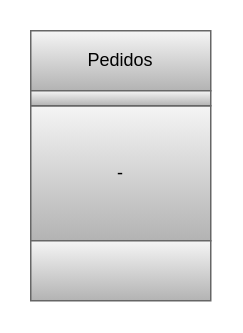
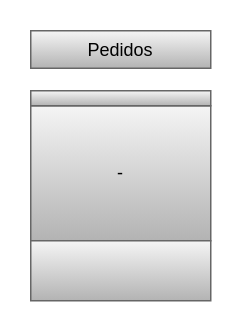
- <mxCell id="2" value="&lt;font color=&quot;#000000&quot;&gt;Pedidos&lt;/font&gt;" style="rounded=0;whiteSpace=wrap;html=1;labelBackgroundColor=none;fillColor=#f5f5f5;gradientColor=#b3b3b3;strokeColor=#666666;" vertex="1" parent="1"><mxGeometry x="20" y="20" width="120" height="40" as="geometry" /></mxCell>
+ <mxCell id="2" value="&lt;font color=&quot;#000000&quot;&gt;Pedidos&lt;/font&gt;" style="rounded=0;whiteSpace=wrap;html=1;labelBackgroundColor=none;fillColor=#f5f5f5;gradientColor=#b3b3b3;strokeColor=#666666;" vertex="1" parent="1"><mxGeometry x="20" y="20" width="120" height="25" as="geometry" /></mxCell>
